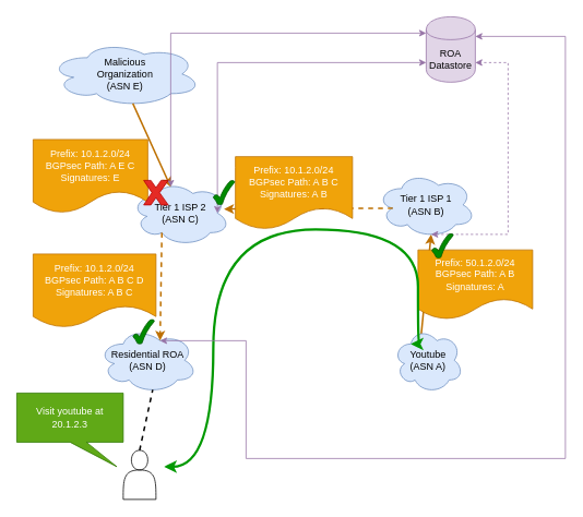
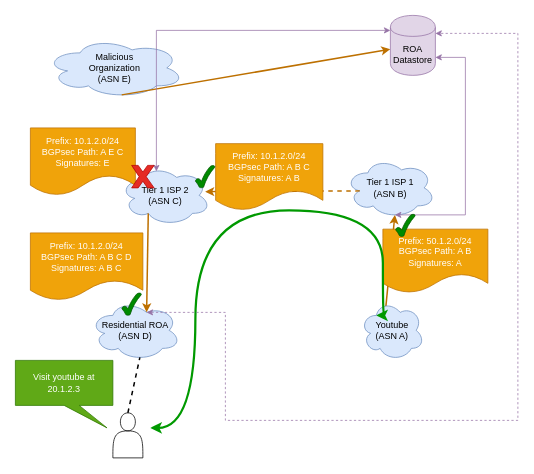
- <mxCell id="20" style="edgeStyle=orthogonalEdgeStyle;rounded=0;orthogonalLoop=1;jettySize=auto;html=1;exitX=0.875;exitY=0.5;exitDx=0;exitDy=0;exitPerimeter=0;entryX=0;entryY=0.7;entryDx=0;entryDy=0;fillColor=#e1d5e7;strokeColor=#9673a6;startArrow=classic;startFill=1;" edge="1" parent="1" source="5" target="19"><mxGeometry relative="1" as="geometry"><mxPoint x="536" y="296" as="sourcePoint" /><mxPoint x="590" y="70" as="targetPoint" /><Array as="points"><mxPoint x="265" y="76" /></Array></mxGeometry></mxCell>
- <mxCell id="17" style="rounded=0;orthogonalLoop=1;jettySize=auto;html=1;exitX=0.55;exitY=0.95;exitDx=0;exitDy=0;exitPerimeter=0;entryX=0.4;entryY=0.1;entryDx=0;entryDy=0;entryPerimeter=0;strokeWidth=2;fillColor=#f0a30a;strokeColor=#BD7000;" parent="1" source="16" target="5" edge="1"><mxGeometry relative="1" as="geometry"><mxPoint x="62" y="250" as="sourcePoint" /><mxPoint x="60" y="128" as="targetPoint" /></mxGeometry></mxCell>
+ <mxCell id="17" style="rounded=0;orthogonalLoop=1;jettySize=auto;html=1;exitX=0.55;exitY=0.95;exitDx=0;exitDy=0;exitPerimeter=0;strokeWidth=2;fillColor=#f0a30a;strokeColor=#BD7000;" parent="1" source="16" target="19" edge="1"><mxGeometry relative="1" as="geometry"><mxPoint x="62" y="250" as="sourcePoint" /><mxPoint x="60" y="128" as="targetPoint" /></mxGeometry></mxCell>
- <mxCell id="21" style="edgeStyle=orthogonalEdgeStyle;rounded=0;orthogonalLoop=1;jettySize=auto;html=1;exitX=0.55;exitY=0.95;exitDx=0;exitDy=0;exitPerimeter=0;entryX=1;entryY=0.7;entryDx=0;entryDy=0;fillColor=#e1d5e7;strokeColor=#9673a6;startArrow=classic;startFill=1;dashed=1;" edge="1" parent="1" source="4" target="19"><mxGeometry relative="1" as="geometry"><Array as="points"><mxPoint x="620" y="286" /><mxPoint x="620" y="76" /></Array></mxGeometry></mxCell>
+ <mxCell id="21" style="edgeStyle=orthogonalEdgeStyle;rounded=0;orthogonalLoop=1;jettySize=auto;html=1;exitX=0.55;exitY=0.95;exitDx=0;exitDy=0;exitPerimeter=0;entryX=1;entryY=0.7;entryDx=0;entryDy=0;fillColor=#e1d5e7;strokeColor=#9673a6;startArrow=classic;startFill=1;" edge="1" parent="1" source="4" target="19"><mxGeometry relative="1" as="geometry"><Array as="points"><mxPoint x="620" y="286" /><mxPoint x="620" y="76" /></Array></mxGeometry></mxCell>
- <mxCell id="9" value="" style="endArrow=classic;html=1;exitX=0.31;exitY=0.8;exitDx=0;exitDy=0;exitPerimeter=0;entryX=0.625;entryY=0.2;entryDx=0;entryDy=0;entryPerimeter=0;strokeWidth=2;fillColor=#f0a30a;strokeColor=#BD7000;dashed=1;" parent="1" source="5" target="6" edge="1"><mxGeometry width="50" height="50" relative="1" as="geometry"><mxPoint x="30" y="700" as="sourcePoint" /><mxPoint x="80" y="650" as="targetPoint" /></mxGeometry></mxCell>
+ <mxCell id="9" value="" style="endArrow=classic;html=1;exitX=0.31;exitY=0.8;exitDx=0;exitDy=0;exitPerimeter=0;entryX=0.625;entryY=0.2;entryDx=0;entryDy=0;entryPerimeter=0;strokeWidth=2;fillColor=#f0a30a;strokeColor=#BD7000;" parent="1" source="5" target="6" edge="1"><mxGeometry width="50" height="50" relative="1" as="geometry"><mxPoint x="30" y="700" as="sourcePoint" /><mxPoint x="80" y="650" as="targetPoint" /></mxGeometry></mxCell>
- <mxCell id="22" style="edgeStyle=orthogonalEdgeStyle;rounded=0;orthogonalLoop=1;jettySize=auto;html=1;exitX=0.625;exitY=0.2;exitDx=0;exitDy=0;exitPerimeter=0;entryX=1;entryY=0.3;entryDx=0;entryDy=0;fillColor=#e1d5e7;strokeColor=#9673a6;startArrow=classic;startFill=1;" edge="1" parent="1" source="6" target="19"><mxGeometry relative="1" as="geometry"><mxPoint x="275" y="270" as="sourcePoint" /><mxPoint x="560" y="110" as="targetPoint" /><Array as="points"><mxPoint x="300" y="416" /><mxPoint x="300" y="560" /><mxPoint x="690" y="560" /><mxPoint x="690" y="44" /></Array></mxGeometry></mxCell>
+ <mxCell id="22" style="edgeStyle=orthogonalEdgeStyle;rounded=0;orthogonalLoop=1;jettySize=auto;html=1;exitX=0.625;exitY=0.2;exitDx=0;exitDy=0;exitPerimeter=0;entryX=1;entryY=0.3;entryDx=0;entryDy=0;fillColor=#e1d5e7;strokeColor=#9673a6;startArrow=classic;startFill=1;dashed=1;" edge="1" parent="1" source="6" target="19"><mxGeometry relative="1" as="geometry"><mxPoint x="275" y="270" as="sourcePoint" /><mxPoint x="560" y="110" as="targetPoint" /><Array as="points"><mxPoint x="300" y="416" /><mxPoint x="300" y="560" /><mxPoint x="690" y="560" /><mxPoint x="690" y="44" /></Array></mxGeometry></mxCell>
